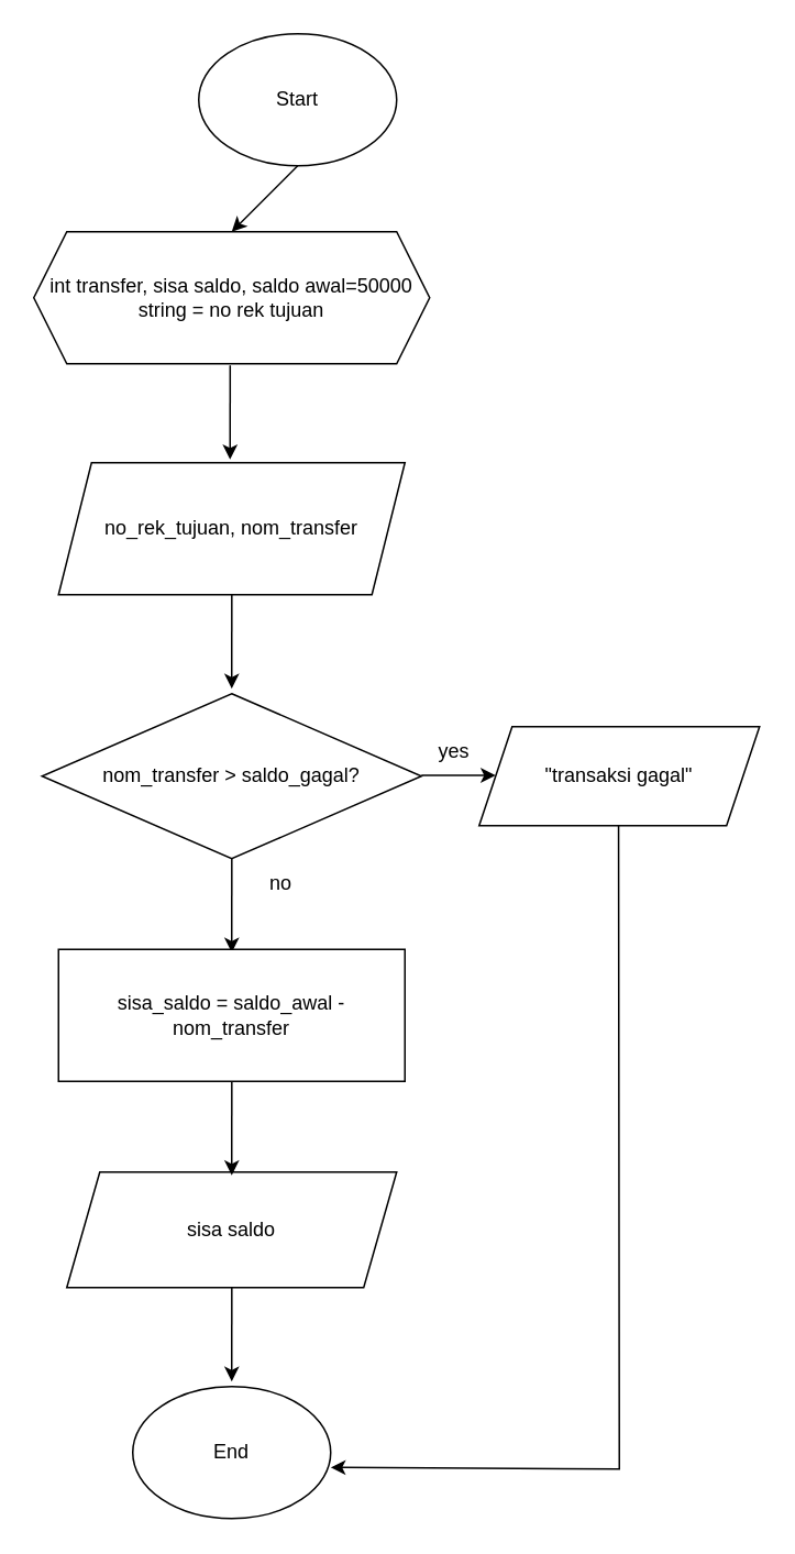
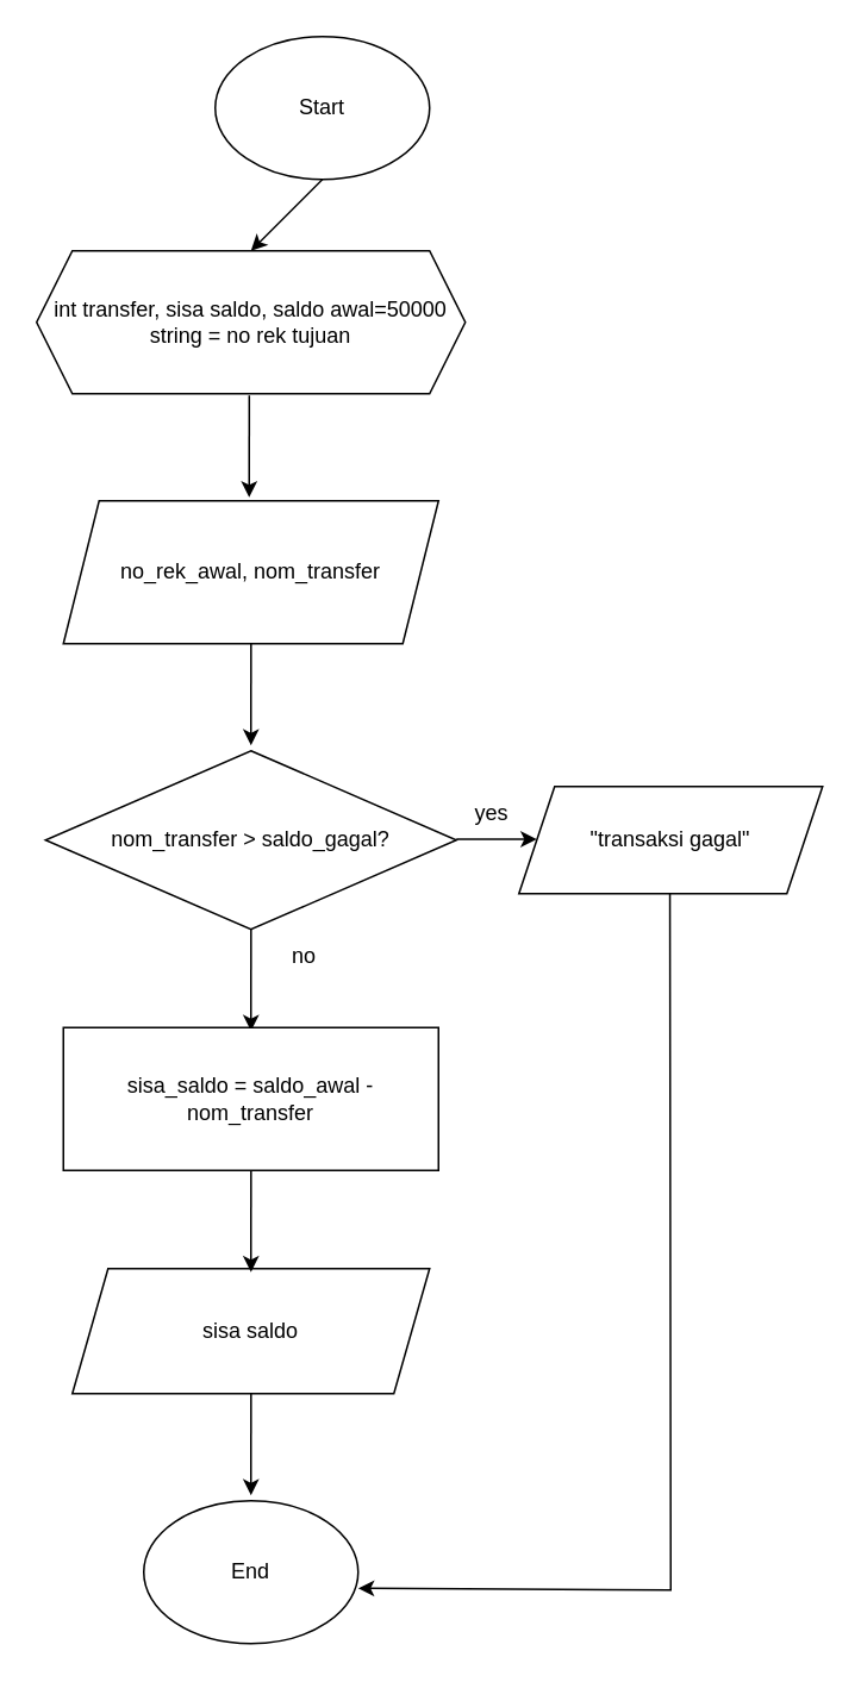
- <mxCell id="6" value="no_rek_tujuan, nom_transfer" style="shape=parallelogram;perimeter=parallelogramPerimeter;whiteSpace=wrap;html=1;fixedSize=1;" vertex="1" parent="1"><mxGeometry x="35" y="280" width="210" height="80" as="geometry" /></mxCell>
+ <mxCell id="6" value="no_rek_awal, nom_transfer" style="shape=parallelogram;perimeter=parallelogramPerimeter;whiteSpace=wrap;html=1;fixedSize=1;" vertex="1" parent="1"><mxGeometry x="35" y="280" width="210" height="80" as="geometry" /></mxCell>
